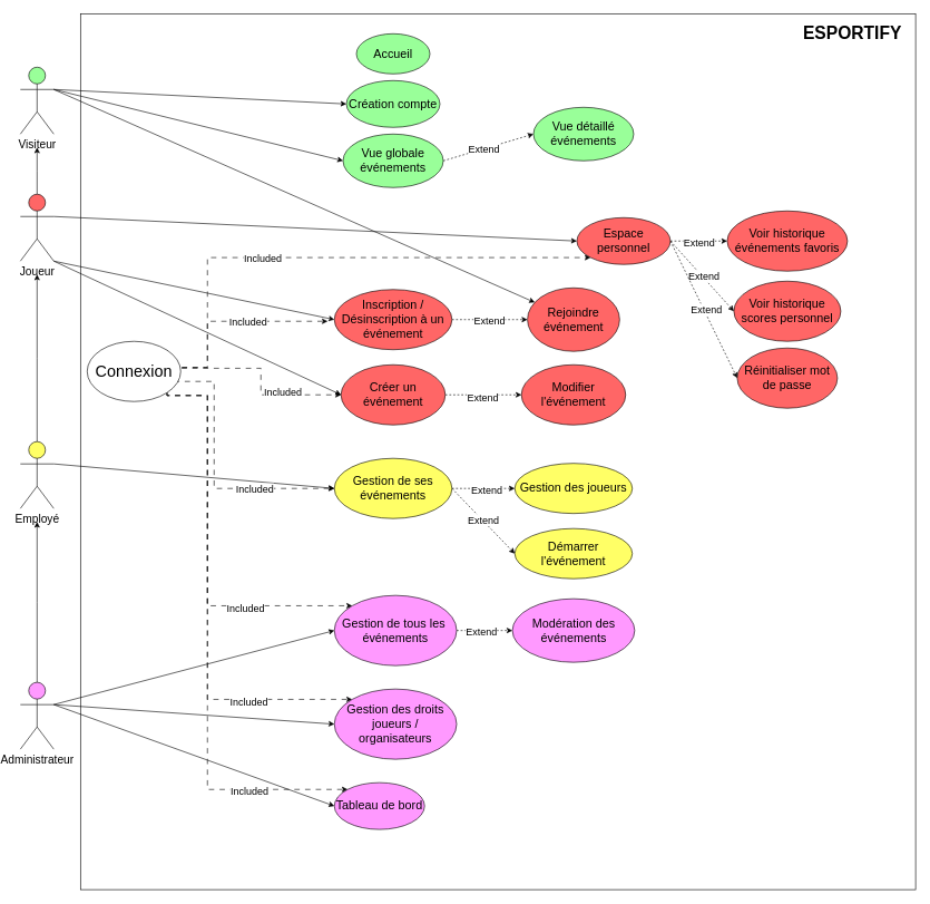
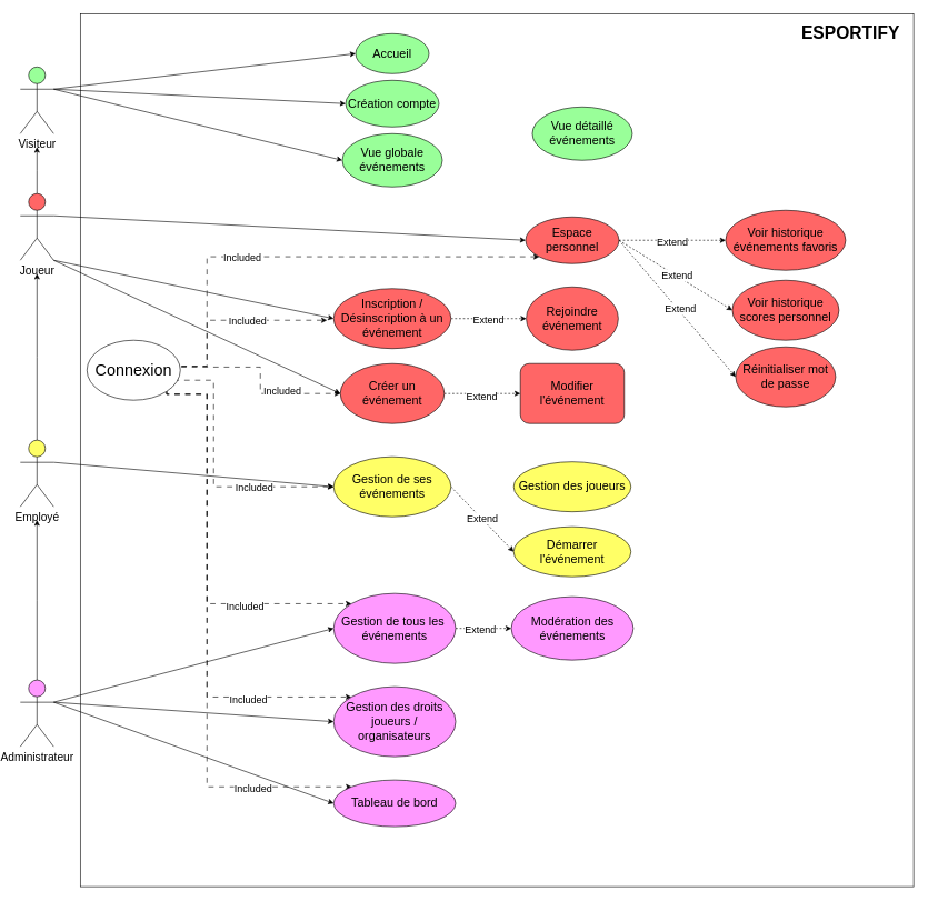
- <mxCell id="23" style="rounded=0;orthogonalLoop=1;jettySize=auto;html=1;exitX=1;exitY=0.5;exitDx=0;exitDy=0;entryX=0;entryY=0.5;entryDx=0;entryDy=0;dashed=1;" parent="1" source="25" target="26" edge="1"><mxGeometry relative="1" as="geometry" /></mxCell>
- <mxCell id="24" value="&lt;font style=&quot;font-size: 15px;&quot;&gt;Extend&lt;/font&gt;" style="edgeLabel;html=1;align=center;verticalAlign=middle;resizable=0;points=[];" parent="23" vertex="1" connectable="0"><mxGeometry x="-0.117" relative="1" as="geometry"><mxPoint x="1" as="offset" /></mxGeometry></mxCell>
- <mxCell id="17" style="rounded=0;orthogonalLoop=1;jettySize=auto;html=1;exitX=1;exitY=0.333;exitDx=0;exitDy=0;exitPerimeter=0;" parent="1" source="20" target="55" edge="1"><mxGeometry relative="1" as="geometry" /></mxCell>
+ <mxCell id="17" style="rounded=0;orthogonalLoop=1;jettySize=auto;html=1;exitX=1;exitY=0.333;exitDx=0;exitDy=0;exitPerimeter=0;entryX=0;entryY=0.5;entryDx=0;entryDy=0;" parent="1" source="20" target="21" edge="1"><mxGeometry relative="1" as="geometry" /></mxCell>
- <mxCell id="50" value="&lt;font style=&quot;font-size: 18px;&quot;&gt;Espace personnel&lt;/font&gt;" style="ellipse;whiteSpace=wrap;html=1;fillColor=#FF6666;" parent="1" vertex="1"><mxGeometry x="853" y="325" width="140" height="70" as="geometry" /></mxCell>
+ <mxCell id="50" value="&lt;font style=&quot;font-size: 18px;&quot;&gt;Espace personnel&lt;/font&gt;" style="ellipse;whiteSpace=wrap;html=1;fillColor=#FF6666;" parent="1" vertex="1"><mxGeometry x="778" y="325" width="140" height="70" as="geometry" /></mxCell>
- <mxCell id="59" value="&lt;font style=&quot;font-size: 18px;&quot;&gt;Modifier l'événement&lt;/font&gt;" style="ellipse;whiteSpace=wrap;html=1;fillColor=#FF6666;" parent="1" vertex="1"><mxGeometry x="770" y="545" width="156" height="90" as="geometry" /></mxCell>
+ <mxCell id="59" value="&lt;font style=&quot;font-size: 18px;&quot;&gt;Modifier l'événement&lt;/font&gt;" style="whiteSpace=wrap;html=1;fillColor=#FF6666;rounded=1;" parent="1" vertex="1"><mxGeometry x="770" y="545" width="156" height="90" as="geometry" /></mxCell>
- <mxCell id="60" style="rounded=0;orthogonalLoop=1;jettySize=auto;html=1;exitX=1;exitY=0.5;exitDx=0;exitDy=0;entryX=0;entryY=0.5;entryDx=0;entryDy=0;dashed=1;" parent="1" source="64" target="65" edge="1"><mxGeometry relative="1" as="geometry" /></mxCell>
- <mxCell id="61" value="&lt;font style=&quot;font-size: 15px;&quot;&gt;Extend&lt;/font&gt;" style="edgeLabel;html=1;align=center;verticalAlign=middle;resizable=0;points=[];" parent="60" vertex="1" connectable="0"><mxGeometry x="0.069" y="-1" relative="1" as="geometry"><mxPoint x="1" as="offset" /></mxGeometry></mxCell>
- <mxCell id="71" value="&lt;font style=&quot;font-size: 18px;&quot;&gt;Tableau de bord&lt;/font&gt;" style="ellipse;whiteSpace=wrap;html=1;fillColor=#FF99FF;" parent="1" vertex="1"><mxGeometry x="490" y="1170" width="135" height="70" as="geometry" /></mxCell>
+ <mxCell id="71" value="&lt;font style=&quot;font-size: 18px;&quot;&gt;Tableau de bord&lt;/font&gt;" style="ellipse;whiteSpace=wrap;html=1;fillColor=#FF99FF;" parent="1" vertex="1"><mxGeometry x="490" y="1170" width="183" height="70" as="geometry" /></mxCell>
